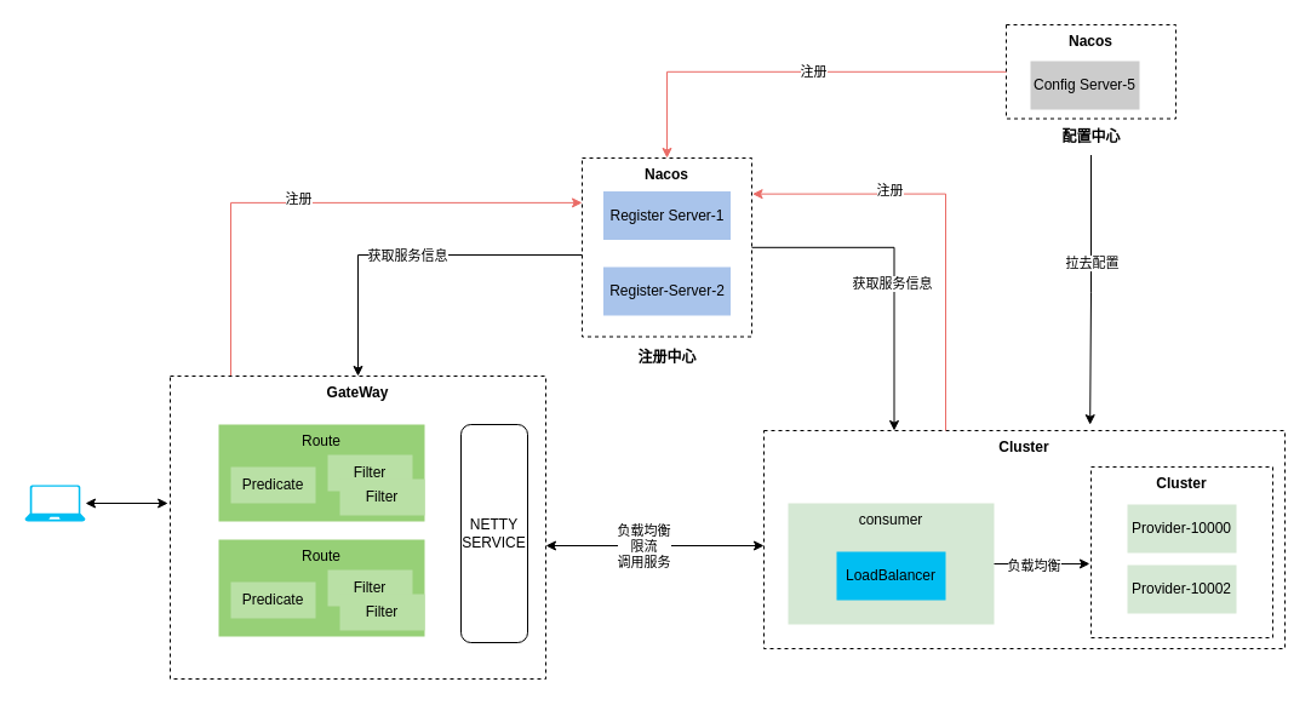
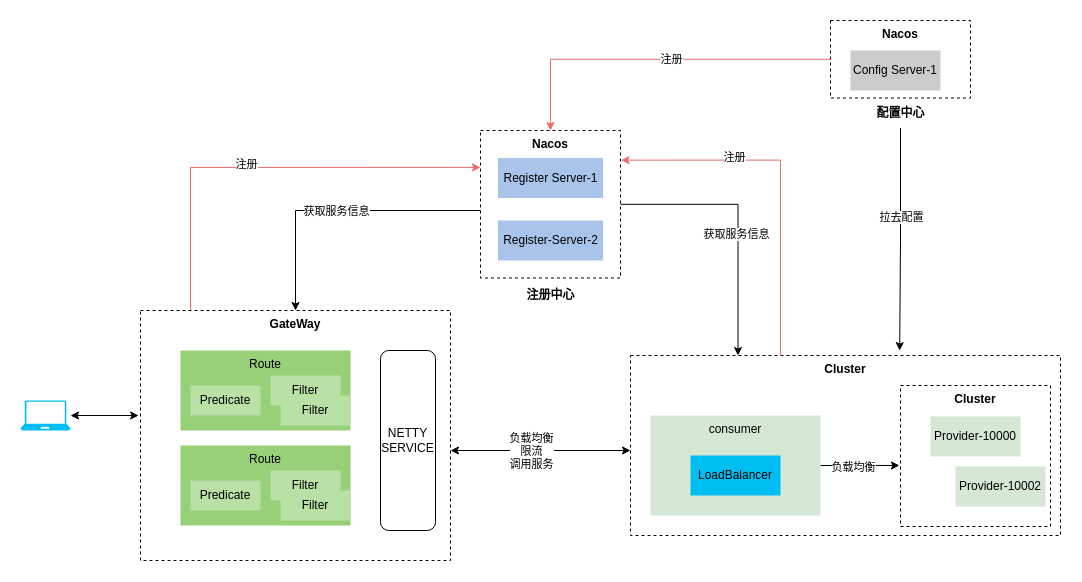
- <mxCell id="22" value="Config Server-5" style="rounded=0;whiteSpace=wrap;html=1;fillColor=#CCCCCC;strokeColor=none;" vertex="1" parent="20"><mxGeometry x="20" y="30" width="90" height="40" as="geometry" /></mxCell>
+ <mxCell id="22" value="Config Server-1" style="rounded=0;whiteSpace=wrap;html=1;fillColor=#CCCCCC;strokeColor=none;" vertex="1" parent="20"><mxGeometry x="20" y="30" width="90" height="40" as="geometry" /></mxCell>
- <mxCell id="36" value="Provider-10002" style="rounded=0;whiteSpace=wrap;html=1;fillColor=#D5E8D4;strokeColor=none;" vertex="1" parent="34"><mxGeometry x="30" y="81" width="90" height="40" as="geometry" /></mxCell>
+ <mxCell id="36" value="Provider-10002" style="rounded=0;whiteSpace=wrap;html=1;fillColor=#D5E8D4;strokeColor=none;" vertex="1" parent="34"><mxGeometry x="55" y="81" width="90" height="40" as="geometry" /></mxCell>
